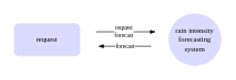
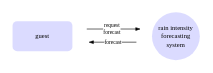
- <mxCell id="3" value="&lt;span style=&quot;font-size: 11px;&quot;&gt;request&lt;/span&gt;" style="html=1;dashed=0;whiteSpace=wrap;fillColor=#CCCCFF;strokeColor=none;rounded=1;opacity=70;fontFamily=Volkorn;fontSource=https%3A%2F%2Ffonts.googleapis.com%2Fcss%3Ffamily%3DVolkorn;" vertex="1" parent="1"><mxGeometry x="20" y="35" width="100" height="50" as="geometry" /></mxCell>
+ <mxCell id="3" value="&lt;span style=&quot;font-size: 11px;&quot;&gt;guest&lt;/span&gt;" style="html=1;dashed=0;whiteSpace=wrap;fillColor=#CCCCFF;strokeColor=none;rounded=1;opacity=70;fontFamily=Volkorn;fontSource=https%3A%2F%2Ffonts.googleapis.com%2Fcss%3Ffamily%3DVolkorn;" vertex="1" parent="1"><mxGeometry x="20" y="35" width="100" height="50" as="geometry" /></mxCell>
